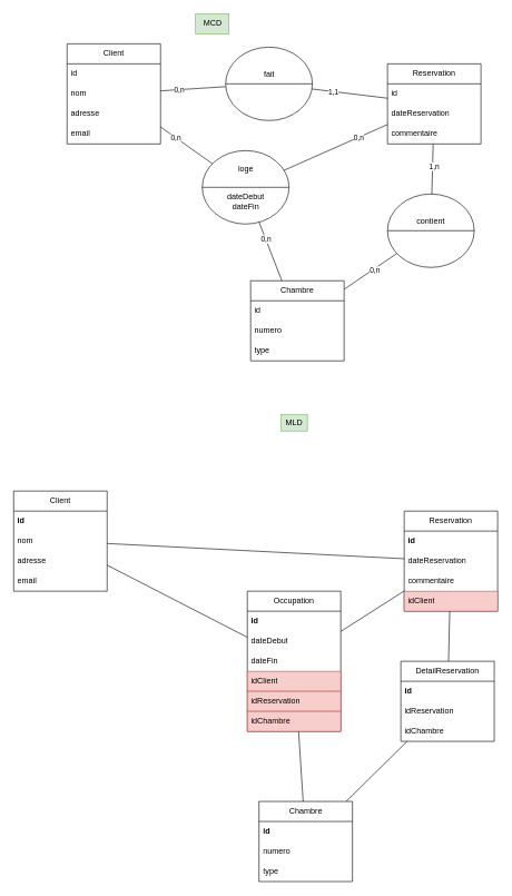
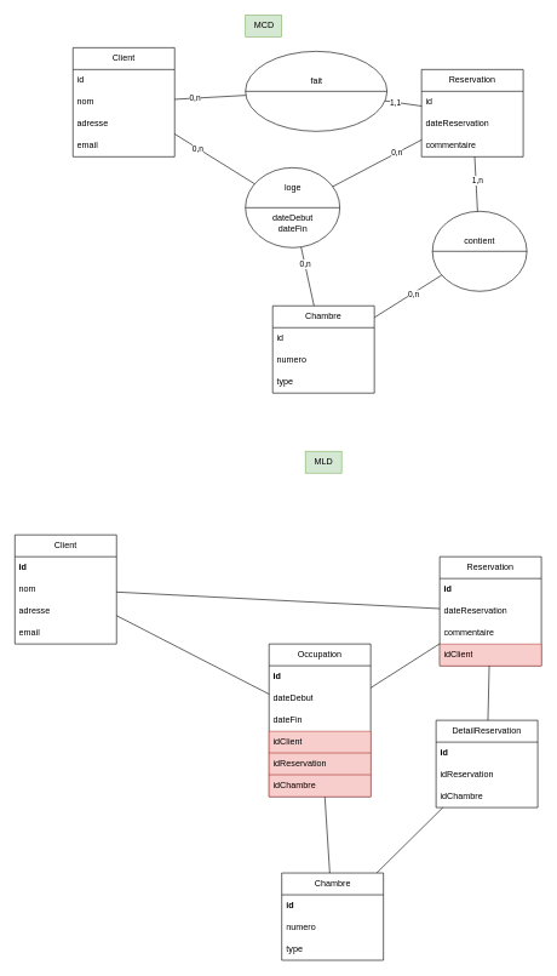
- <mxCell id="11" value="MCD" style="text;html=1;align=center;verticalAlign=middle;resizable=0;points=[];autosize=1;strokeColor=#82b366;fillColor=#d5e8d4;" parent="1" vertex="1"><mxGeometry x="292.5" y="20" width="50" height="30" as="geometry" /></mxCell>
+ <mxCell id="11" value="MCD" style="text;html=1;align=center;verticalAlign=middle;resizable=0;points=[];autosize=1;strokeColor=#82b366;fillColor=#d5e8d4;" parent="1" vertex="1"><mxGeometry x="337.5" y="20" width="50" height="30" as="geometry" /></mxCell>
- <mxCell id="12" value="fait&lt;br&gt;&lt;br&gt;&lt;div&gt;&lt;br/&gt;&lt;/div&gt;" style="shape=lineEllipse;perimeter=ellipsePerimeter;whiteSpace=wrap;html=1;backgroundOutline=1;" parent="1" vertex="1"><mxGeometry x="337.5" y="70" width="130" height="110" as="geometry" /></mxCell>
+ <mxCell id="12" value="fait&lt;br&gt;&lt;br&gt;&lt;div&gt;&lt;br/&gt;&lt;/div&gt;" style="shape=lineEllipse;perimeter=ellipsePerimeter;whiteSpace=wrap;html=1;backgroundOutline=1;" parent="1" vertex="1"><mxGeometry x="337.5" y="70" width="195" height="110" as="geometry" /></mxCell>
- <mxCell id="27" value="loge&lt;br&gt;&lt;br&gt;&lt;br&gt;&lt;div&gt;&lt;div style=&quot;border-color: var(--border-color);&quot;&gt;dateDebut&lt;/div&gt;&lt;div style=&quot;border-color: var(--border-color);&quot;&gt;dateFin&lt;/div&gt;&lt;/div&gt;" style="shape=lineEllipse;perimeter=ellipsePerimeter;whiteSpace=wrap;html=1;backgroundOutline=1;" parent="1" vertex="1"><mxGeometry x="302.5" y="225" width="130" height="110" as="geometry" /></mxCell>
+ <mxCell id="27" value="loge&lt;br&gt;&lt;br&gt;&lt;br&gt;&lt;div&gt;&lt;div style=&quot;border-color: var(--border-color);&quot;&gt;dateDebut&lt;/div&gt;&lt;div style=&quot;border-color: var(--border-color);&quot;&gt;dateFin&lt;/div&gt;&lt;/div&gt;" style="shape=lineEllipse;perimeter=ellipsePerimeter;whiteSpace=wrap;html=1;backgroundOutline=1;" parent="1" vertex="1"><mxGeometry x="337.5" y="230" width="130" height="110" as="geometry" /></mxCell>
- <mxCell id="24" value="contient&lt;br&gt;&lt;div&gt;&lt;br&gt;&lt;/div&gt;&lt;div&gt;&lt;br&gt;&lt;/div&gt;" style="shape=lineEllipse;perimeter=ellipsePerimeter;whiteSpace=wrap;html=1;backgroundOutline=1;" parent="1" vertex="1"><mxGeometry x="580" y="290" width="130" height="110" as="geometry" /></mxCell>
+ <mxCell id="24" value="contient&lt;br&gt;&lt;div&gt;&lt;br&gt;&lt;/div&gt;&lt;div&gt;&lt;br&gt;&lt;/div&gt;" style="shape=lineEllipse;perimeter=ellipsePerimeter;whiteSpace=wrap;html=1;backgroundOutline=1;" parent="1" vertex="1"><mxGeometry x="595" y="290" width="130" height="110" as="geometry" /></mxCell>
- <mxCell id="17" value="MLD" style="text;html=1;align=center;verticalAlign=middle;resizable=0;points=[];autosize=1;strokeColor=#82b366;fillColor=#d5e8d4;" parent="1" vertex="1"><mxGeometry x="420" y="620" width="40" height="25" as="geometry" /></mxCell>
+ <mxCell id="17" value="MLD" style="text;html=1;align=center;verticalAlign=middle;resizable=0;points=[];autosize=1;strokeColor=#82b366;fillColor=#d5e8d4;" parent="1" vertex="1"><mxGeometry x="420" y="620" width="50" height="30" as="geometry" /></mxCell>
